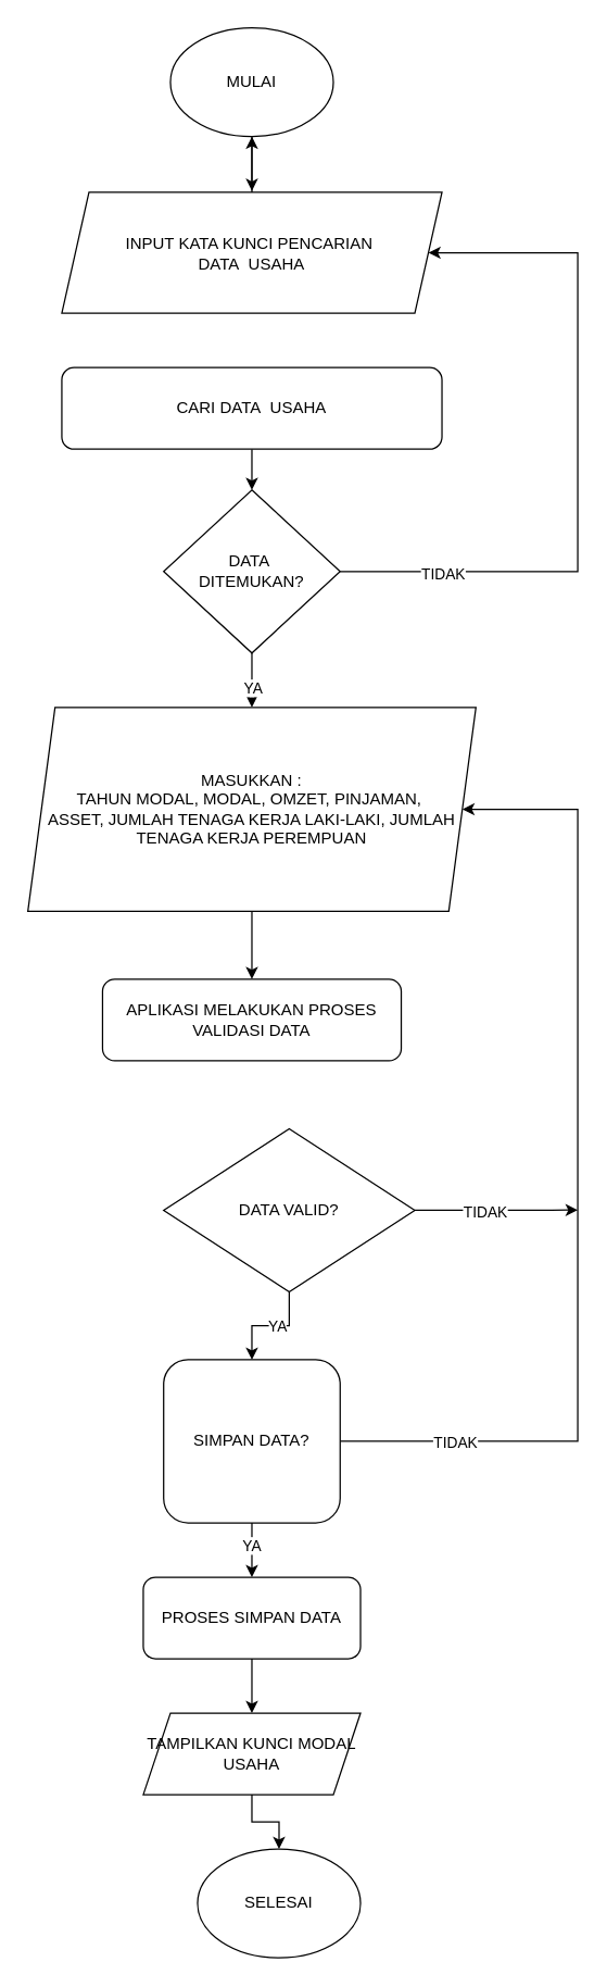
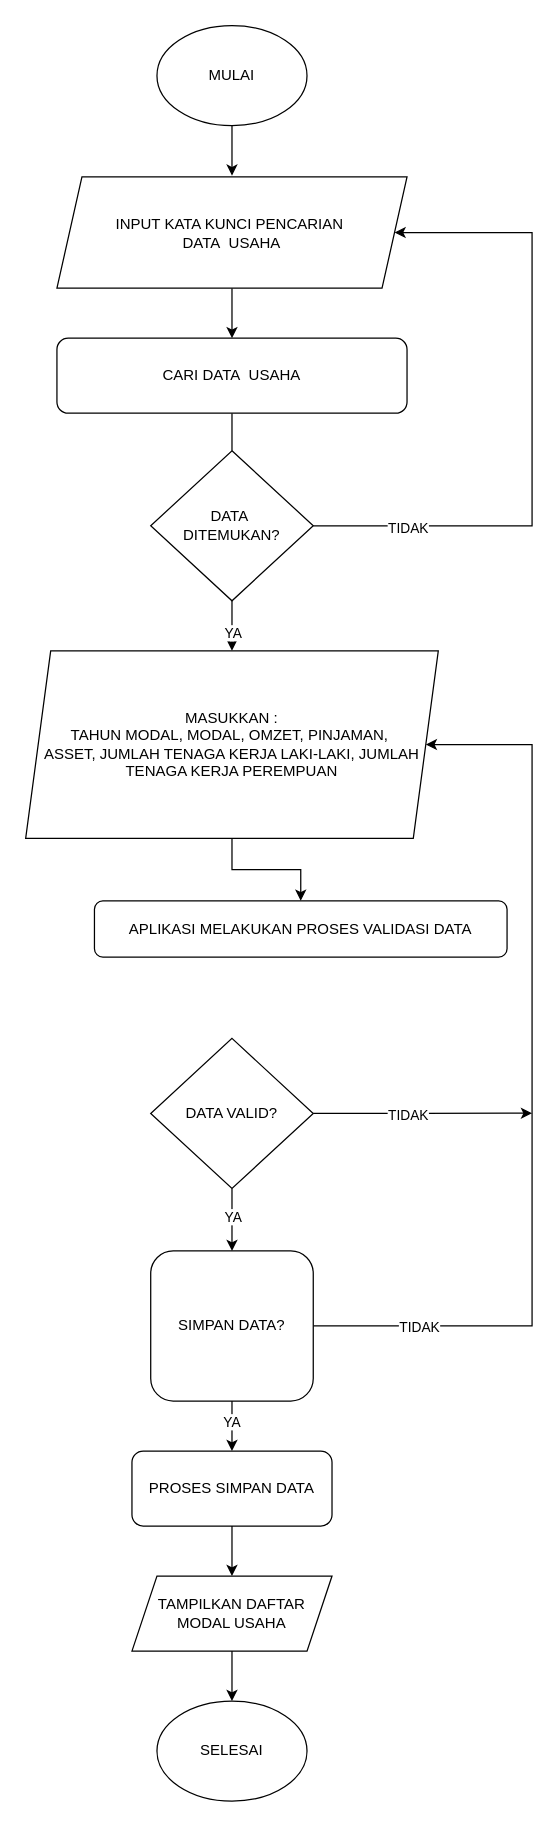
- <mxCell id="4" style="edgeStyle=orthogonalEdgeStyle;rounded=0;orthogonalLoop=1;jettySize=auto;html=1;" edge="1" parent="1" source="5" target="3"><mxGeometry relative="1" as="geometry" /></mxCell>
+ <mxCell id="4" style="edgeStyle=orthogonalEdgeStyle;rounded=0;orthogonalLoop=1;jettySize=auto;html=1;entryX=0.5;entryY=0;entryDx=0;entryDy=0;" edge="1" parent="1" source="5" target="23"><mxGeometry relative="1" as="geometry" /></mxCell>
- <mxCell id="22" style="edgeStyle=orthogonalEdgeStyle;rounded=0;orthogonalLoop=1;jettySize=auto;html=1;entryX=0.5;entryY=0;entryDx=0;entryDy=0;" edge="1" parent="1" source="23" target="28"><mxGeometry relative="1" as="geometry" /></mxCell>
+ <mxCell id="22" style="edgeStyle=orthogonalEdgeStyle;rounded=0;orthogonalLoop=1;jettySize=auto;html=1;entryX=0.5;entryY=0;entryDx=0;entryDy=0;endArrow=none;" edge="1" parent="1" source="23" target="28"><mxGeometry relative="1" as="geometry" /></mxCell>
- <mxCell id="12" value="APLIKASI MELAKUKAN PROSES VALIDASI DATA" style="rounded=1;whiteSpace=wrap;html=1;" vertex="1" parent="1"><mxGeometry x="75" y="720" width="220" height="60" as="geometry" /></mxCell>
+ <mxCell id="12" value="APLIKASI MELAKUKAN PROSES VALIDASI DATA" style="rounded=1;whiteSpace=wrap;html=1;" vertex="1" parent="1"><mxGeometry x="75" y="720" width="330" height="45" as="geometry" /></mxCell>
- <mxCell id="10" value="DATA VALID?" style="rhombus;whiteSpace=wrap;html=1;" vertex="1" parent="1"><mxGeometry x="120" y="830" width="185" height="120" as="geometry" /></mxCell>
+ <mxCell id="10" value="DATA VALID?" style="rhombus;whiteSpace=wrap;html=1;" vertex="1" parent="1"><mxGeometry x="120" y="830" width="130" height="120" as="geometry" /></mxCell>
- <mxCell id="21" value="TAMPILKAN KUNCI MODAL USAHA" style="shape=parallelogram;perimeter=parallelogramPerimeter;whiteSpace=wrap;html=1;fixedSize=1;" vertex="1" parent="1"><mxGeometry x="105" y="1260" width="160" height="60" as="geometry" /></mxCell>
+ <mxCell id="21" value="TAMPILKAN DAFTAR MODAL USAHA" style="shape=parallelogram;perimeter=parallelogramPerimeter;whiteSpace=wrap;html=1;fixedSize=1;" vertex="1" parent="1"><mxGeometry x="105" y="1260" width="160" height="60" as="geometry" /></mxCell>
- <mxCell id="11" value="SELESAI" style="ellipse;whiteSpace=wrap;html=1;" vertex="1" parent="1"><mxGeometry x="145" y="1360" width="120" height="80" as="geometry" /></mxCell>
+ <mxCell id="11" value="SELESAI" style="ellipse;whiteSpace=wrap;html=1;" vertex="1" parent="1"><mxGeometry x="125" y="1360" width="120" height="80" as="geometry" /></mxCell>
